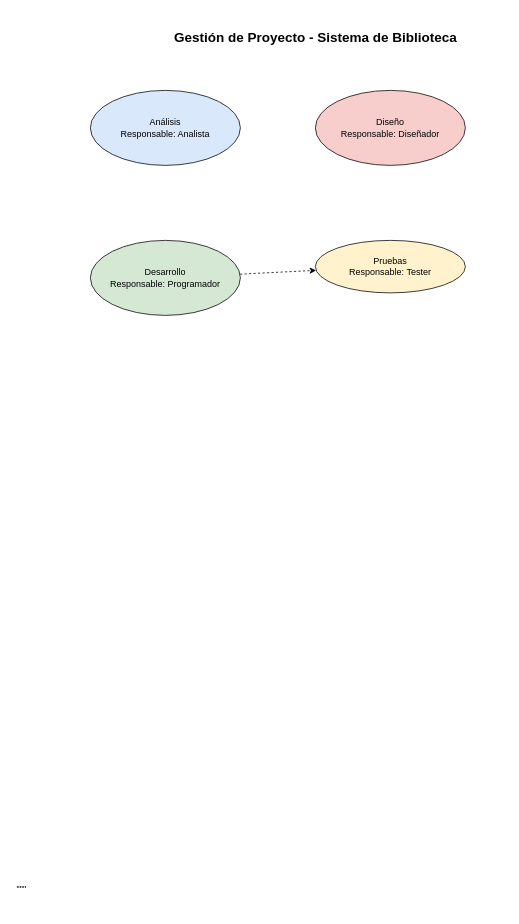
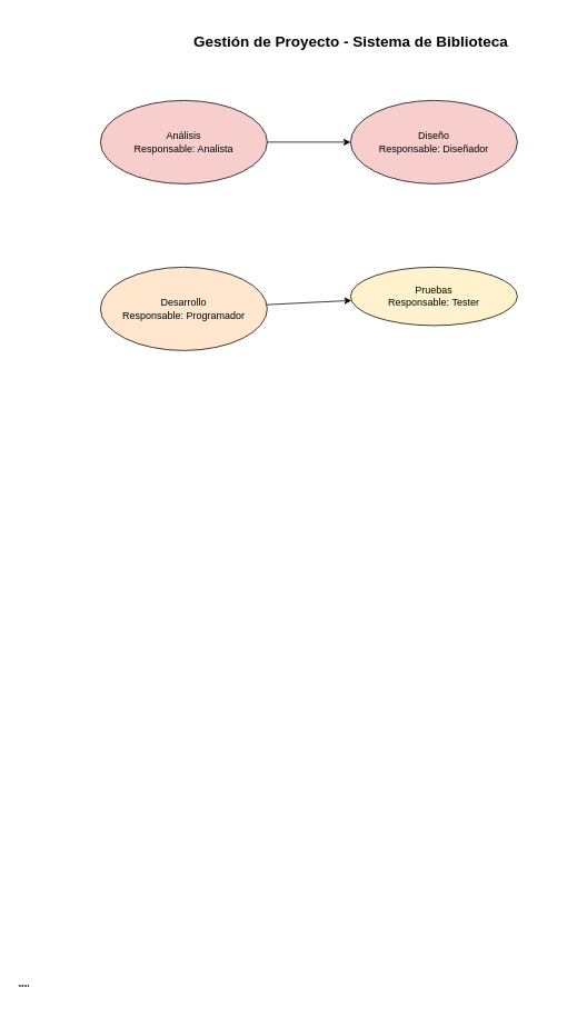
- <mxCell id="4" value="Análisis&#10;Responsable: Analista" style="ellipse;whiteSpace=wrap;html=1;fillColor=#dae8fc;" vertex="1" parent="1"><mxGeometry x="120" y="120" width="200" height="100" as="geometry" /></mxCell>
+ <mxCell id="4" value="Análisis&#10;Responsable: Analista" style="ellipse;whiteSpace=wrap;html=1;fillColor=#f8cecc;" vertex="1" parent="1"><mxGeometry x="120" y="120" width="200" height="100" as="geometry" /></mxCell>
- <mxCell id="8" edge="1" parent="1" source="4" target="7" style=";"><mxGeometry relative="1" as="geometry" /></mxCell>
+ <mxCell id="8" edge="1" parent="1" source="4" target="5"><mxGeometry relative="1" as="geometry" /></mxCell>
- <mxCell id="9" edge="1" parent="1" source="6" target="7" style="dashed=1;"><mxGeometry relative="1" as="geometry" /></mxCell>
+ <mxCell id="9" edge="1" parent="1" source="6" target="7"><mxGeometry relative="1" as="geometry" /></mxCell>
- <mxCell id="6" value="Desarrollo&#10;Responsable: Programador" style="ellipse;whiteSpace=wrap;html=1;fillColor=#d5e8d4;" vertex="1" parent="1"><mxGeometry x="120" y="320" width="200" height="100" as="geometry" /></mxCell>
+ <mxCell id="6" value="Desarrollo&#10;Responsable: Programador" style="ellipse;whiteSpace=wrap;html=1;fillColor=#ffe6cc;" vertex="1" parent="1"><mxGeometry x="120" y="320" width="200" height="100" as="geometry" /></mxCell>
